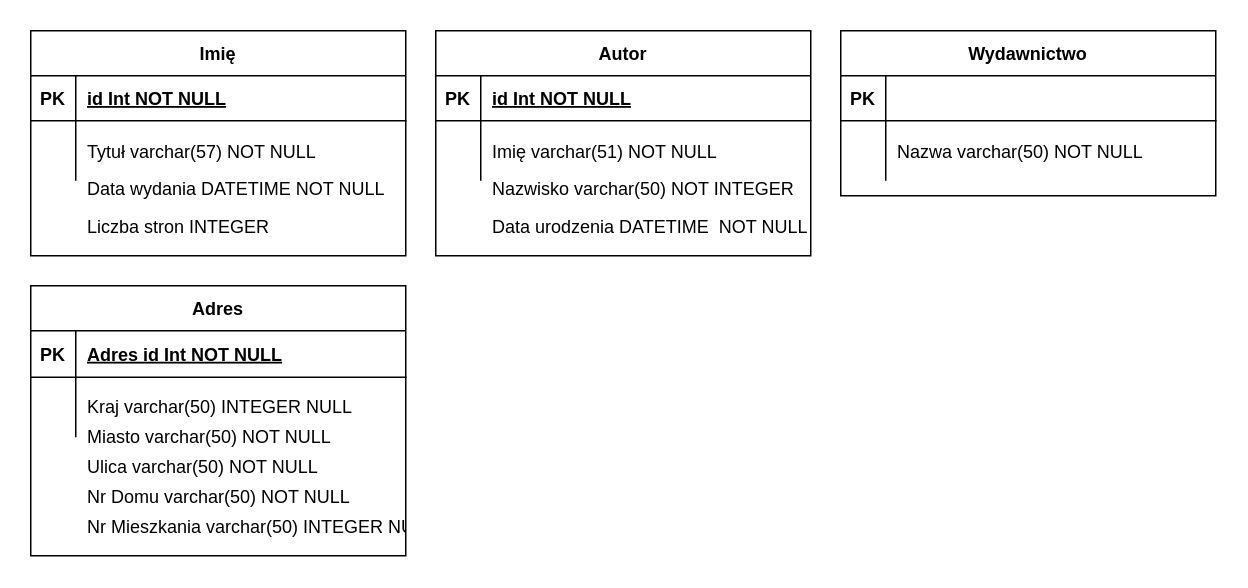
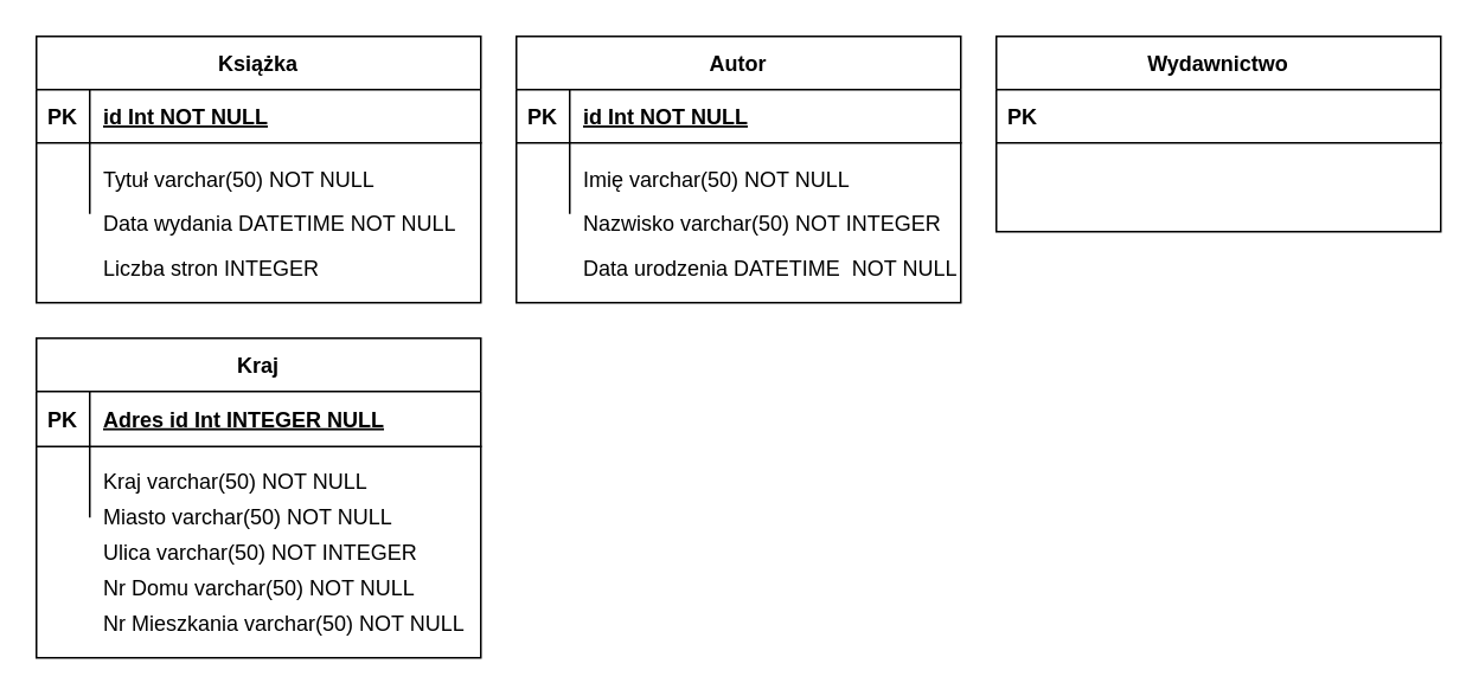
- <mxCell id="2" value="Imię" style="shape=table;startSize=30;container=1;collapsible=1;childLayout=tableLayout;fixedRows=1;rowLines=0;fontStyle=1;align=center;resizeLast=1;" parent="1" vertex="1"><mxGeometry x="20" y="20" width="250" height="150" as="geometry" /></mxCell>
+ <mxCell id="2" value="Książka" style="shape=table;startSize=30;container=1;collapsible=1;childLayout=tableLayout;fixedRows=1;rowLines=0;fontStyle=1;align=center;resizeLast=1;" parent="1" vertex="1"><mxGeometry x="20" y="20" width="250" height="150" as="geometry" /></mxCell>
- <mxCell id="23" value="Nazwa varchar(50) NOT NULL" style="shape=partialRectangle;overflow=hidden;connectable=0;fillColor=none;top=0;left=0;bottom=0;right=0;align=left;spacingLeft=6;" vertex="1" parent="21"><mxGeometry x="30" width="220" height="40" as="geometry"><mxRectangle width="220" height="40" as="alternateBounds" /></mxGeometry></mxCell>
- <mxCell id="8" value="Tytuł varchar(57) NOT NULL" style="shape=partialRectangle;overflow=hidden;connectable=0;fillColor=none;top=0;left=0;bottom=0;right=0;align=left;spacingLeft=6;" parent="6" vertex="1"><mxGeometry x="30" width="220" height="40" as="geometry"><mxRectangle width="220" height="40" as="alternateBounds" /></mxGeometry></mxCell>
+ <mxCell id="8" value="Tytuł varchar(50) NOT NULL" style="shape=partialRectangle;overflow=hidden;connectable=0;fillColor=none;top=0;left=0;bottom=0;right=0;align=left;spacingLeft=6;" parent="6" vertex="1"><mxGeometry x="30" width="220" height="40" as="geometry"><mxRectangle width="220" height="40" as="alternateBounds" /></mxGeometry></mxCell>
- <mxCell id="17" value="Imię varchar(51) NOT NULL" style="shape=partialRectangle;overflow=hidden;connectable=0;fillColor=none;top=0;left=0;bottom=0;right=0;align=left;spacingLeft=6;" vertex="1" parent="15"><mxGeometry x="30" width="220" height="40" as="geometry"><mxRectangle width="220" height="40" as="alternateBounds" /></mxGeometry></mxCell>
+ <mxCell id="17" value="Imię varchar(50) NOT NULL" style="shape=partialRectangle;overflow=hidden;connectable=0;fillColor=none;top=0;left=0;bottom=0;right=0;align=left;spacingLeft=6;" vertex="1" parent="15"><mxGeometry x="30" width="220" height="40" as="geometry"><mxRectangle width="220" height="40" as="alternateBounds" /></mxGeometry></mxCell>
- <mxCell id="26" value="Adres" style="shape=table;startSize=30;container=1;collapsible=1;childLayout=tableLayout;fixedRows=1;rowLines=0;fontStyle=1;align=center;resizeLast=1;" vertex="1" parent="1"><mxGeometry x="20" y="190" width="250" height="180" as="geometry" /></mxCell>
+ <mxCell id="26" value="Kraj" style="shape=table;startSize=30;container=1;collapsible=1;childLayout=tableLayout;fixedRows=1;rowLines=0;fontStyle=1;align=center;resizeLast=1;" vertex="1" parent="1"><mxGeometry x="20" y="190" width="250" height="180" as="geometry" /></mxCell>
- <mxCell id="29" value="Adres id Int NOT NULL" style="shape=partialRectangle;overflow=hidden;connectable=0;fillColor=none;top=0;left=0;bottom=0;right=0;align=left;spacingLeft=6;fontStyle=5;" vertex="1" parent="27"><mxGeometry x="30" width="220" height="31" as="geometry"><mxRectangle width="220" height="31" as="alternateBounds" /></mxGeometry></mxCell>
+ <mxCell id="29" value="Adres id Int INTEGER NULL" style="shape=partialRectangle;overflow=hidden;connectable=0;fillColor=none;top=0;left=0;bottom=0;right=0;align=left;spacingLeft=6;fontStyle=5;" vertex="1" parent="27"><mxGeometry x="30" width="220" height="31" as="geometry"><mxRectangle width="220" height="31" as="alternateBounds" /></mxGeometry></mxCell>
- <mxCell id="37" value="Kraj varchar(50) INTEGER NULL" style="shape=partialRectangle;overflow=hidden;connectable=0;fillColor=none;top=0;left=0;bottom=0;right=0;align=left;spacingLeft=6;" vertex="1" parent="1"><mxGeometry x="50" y="250" width="220" height="40" as="geometry"><mxRectangle width="220" height="40" as="alternateBounds" /></mxGeometry></mxCell>
+ <mxCell id="37" value="Kraj varchar(50) NOT NULL" style="shape=partialRectangle;overflow=hidden;connectable=0;fillColor=none;top=0;left=0;bottom=0;right=0;align=left;spacingLeft=6;" vertex="1" parent="1"><mxGeometry x="50" y="250" width="220" height="40" as="geometry"><mxRectangle width="220" height="40" as="alternateBounds" /></mxGeometry></mxCell>
- <mxCell id="34" value="Ulica varchar(50) NOT NULL" style="shape=partialRectangle;overflow=hidden;connectable=0;fillColor=none;top=0;left=0;bottom=0;right=0;align=left;spacingLeft=6;" vertex="1" parent="1"><mxGeometry x="50" y="290" width="220" height="40" as="geometry"><mxRectangle width="220" height="40" as="alternateBounds" /></mxGeometry></mxCell>
+ <mxCell id="34" value="Ulica varchar(50) NOT INTEGER" style="shape=partialRectangle;overflow=hidden;connectable=0;fillColor=none;top=0;left=0;bottom=0;right=0;align=left;spacingLeft=6;" vertex="1" parent="1"><mxGeometry x="50" y="290" width="220" height="40" as="geometry"><mxRectangle width="220" height="40" as="alternateBounds" /></mxGeometry></mxCell>
- <mxCell id="36" value="Nr Mieszkania varchar(50) INTEGER NULL" style="shape=partialRectangle;overflow=hidden;connectable=0;fillColor=none;top=0;left=0;bottom=0;right=0;align=left;spacingLeft=6;" vertex="1" parent="1"><mxGeometry x="50" y="330" width="220" height="40" as="geometry"><mxRectangle width="220" height="40" as="alternateBounds" /></mxGeometry></mxCell>
+ <mxCell id="36" value="Nr Mieszkania varchar(50) NOT NULL" style="shape=partialRectangle;overflow=hidden;connectable=0;fillColor=none;top=0;left=0;bottom=0;right=0;align=left;spacingLeft=6;" vertex="1" parent="1"><mxGeometry x="50" y="330" width="220" height="40" as="geometry"><mxRectangle width="220" height="40" as="alternateBounds" /></mxGeometry></mxCell>
